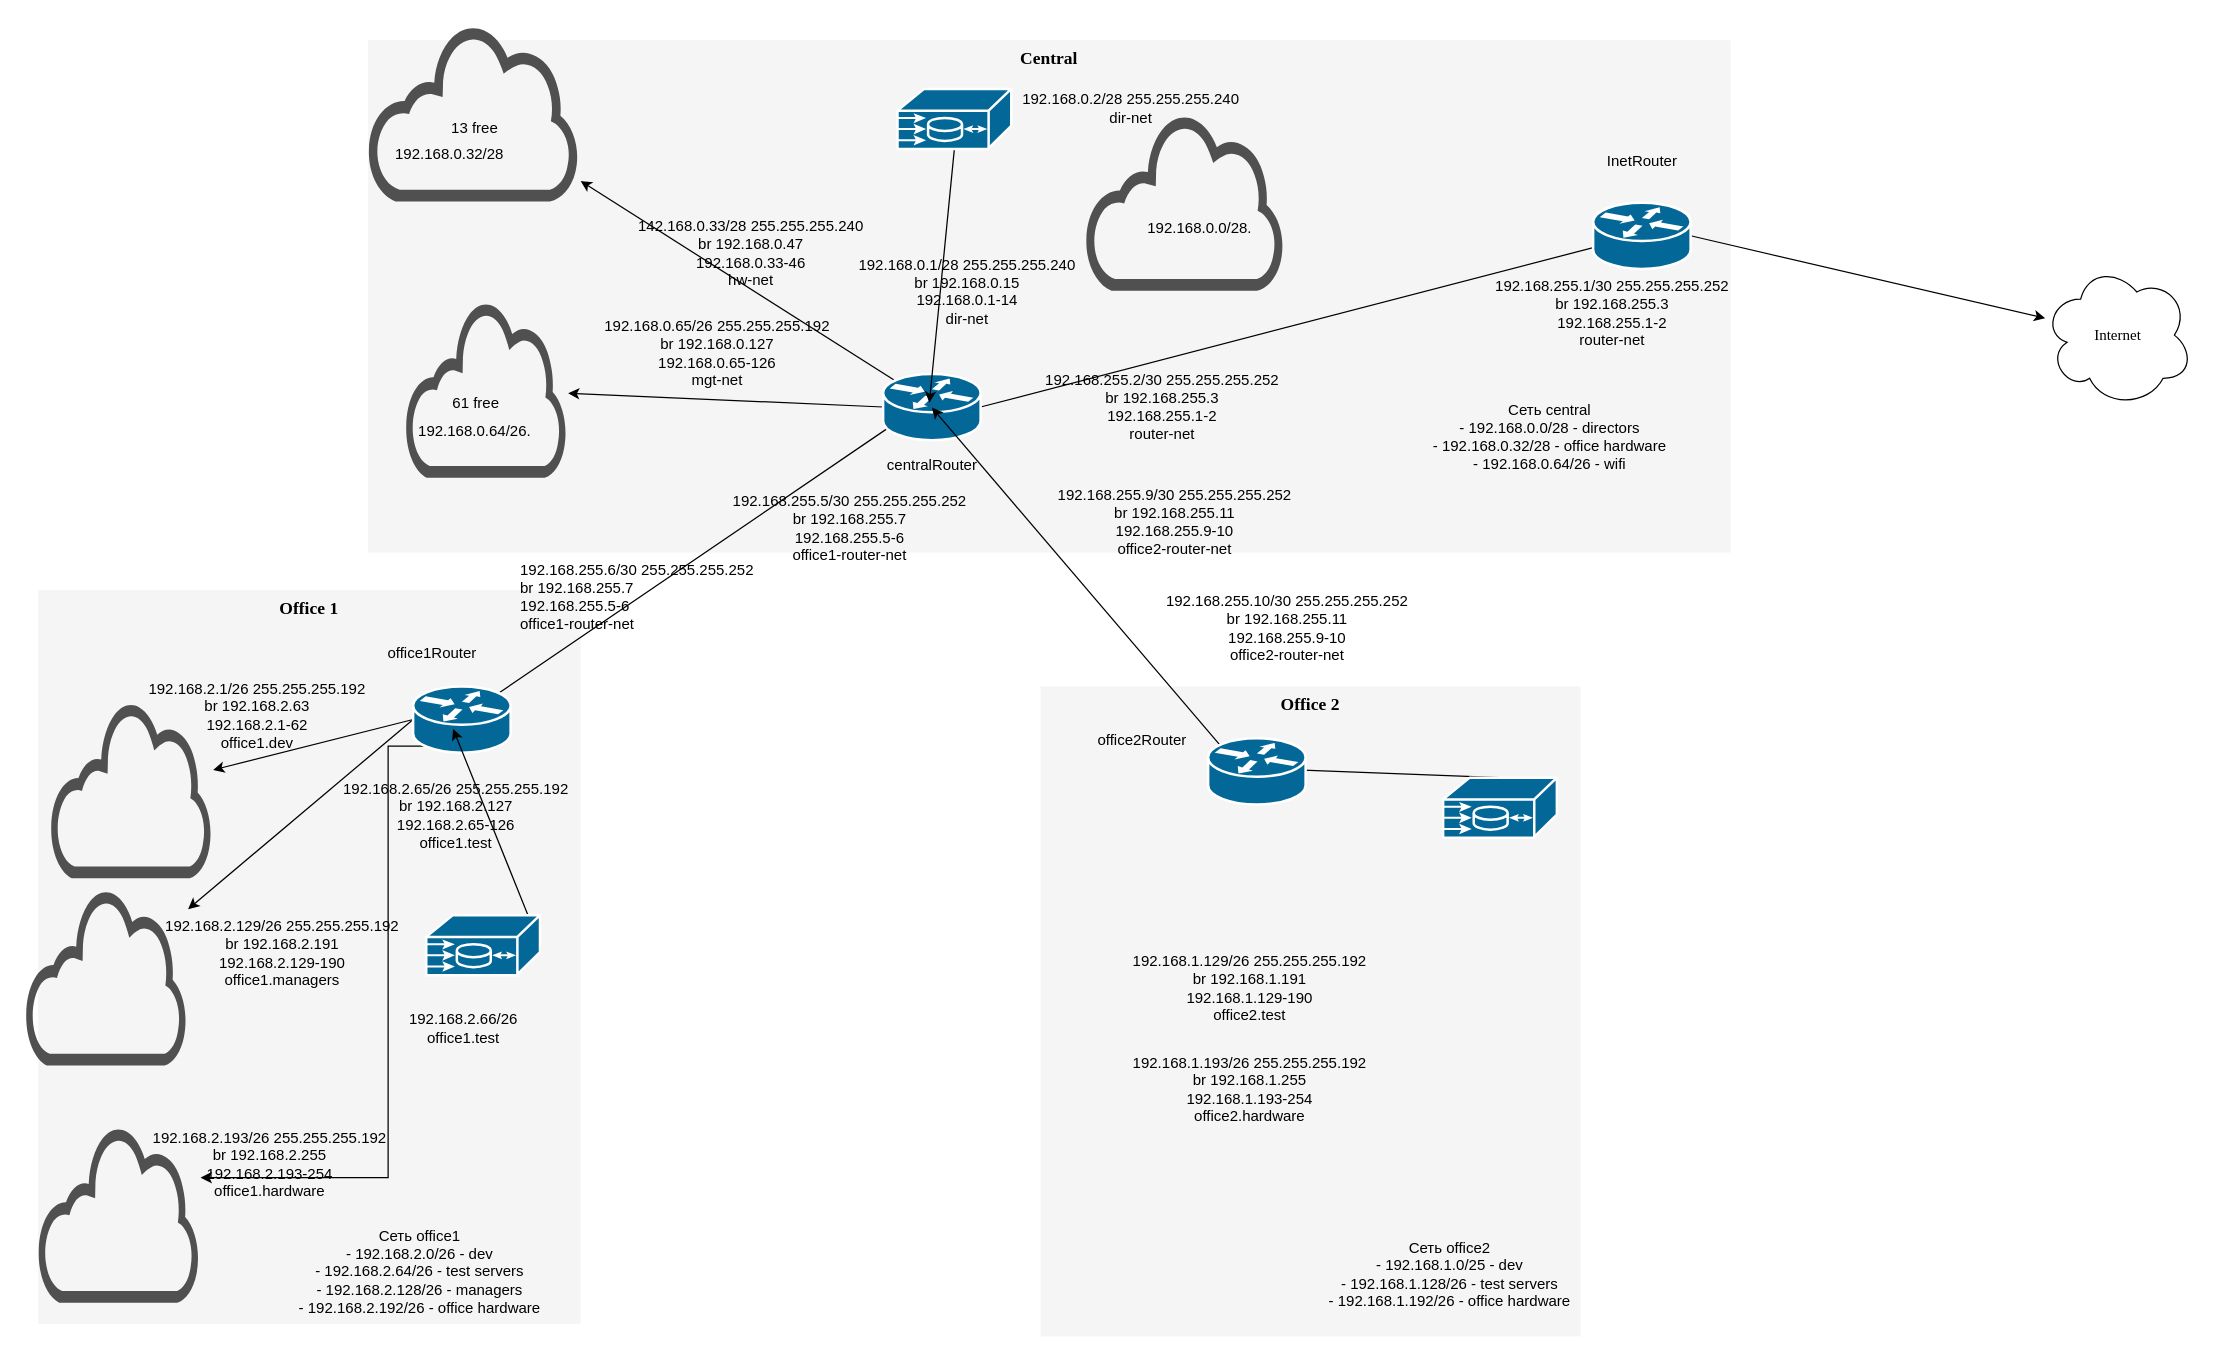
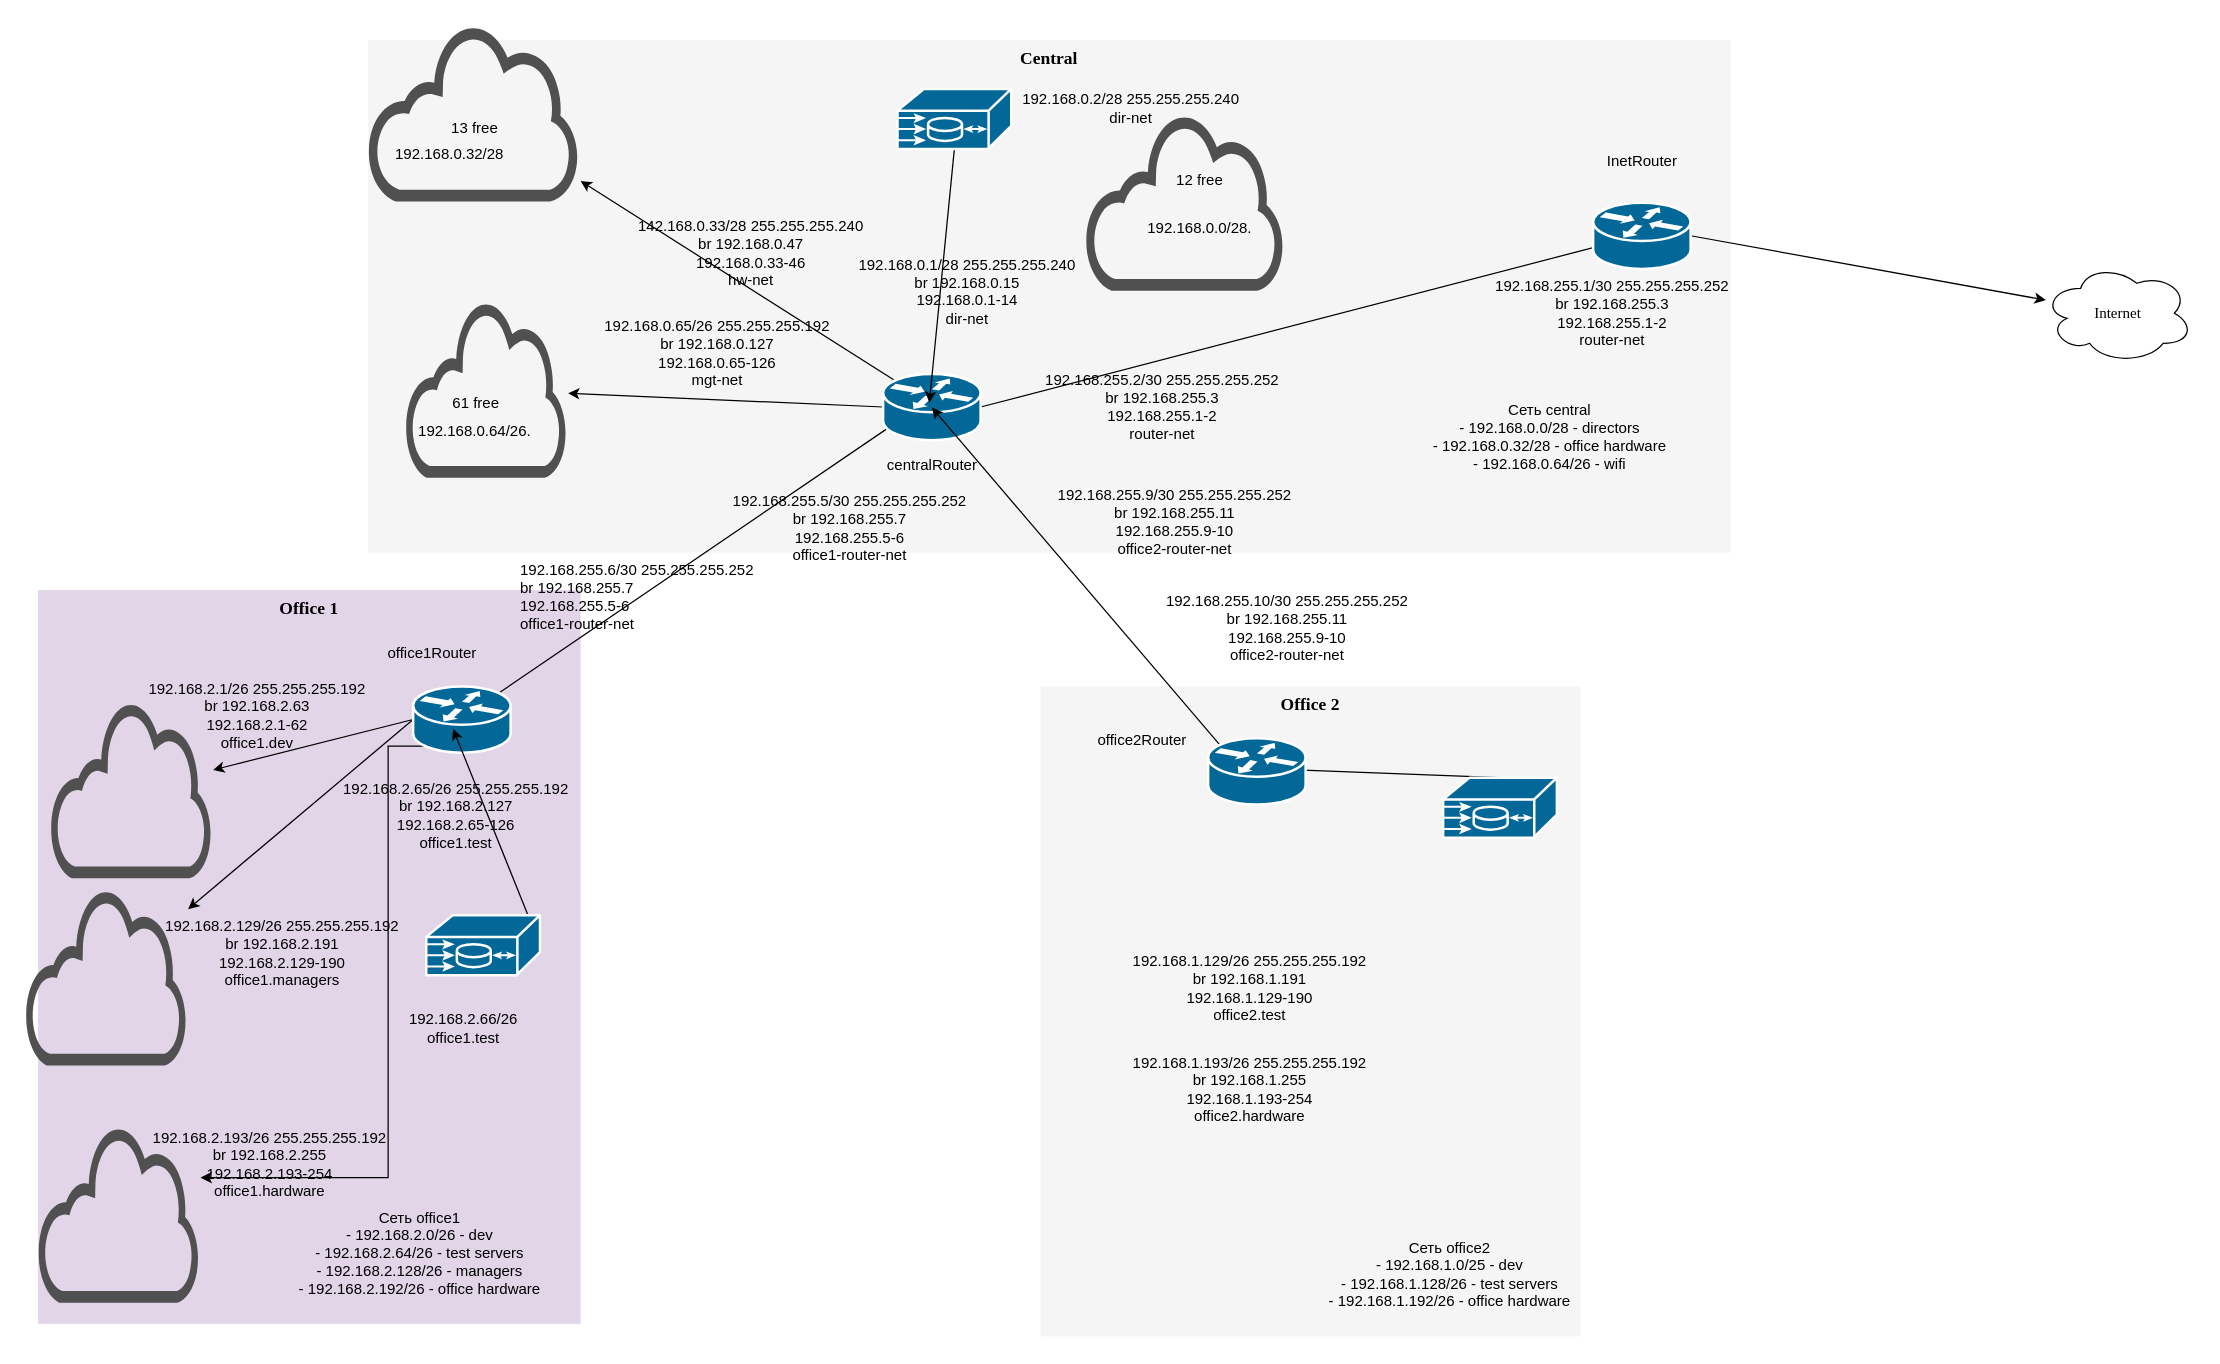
+ <mxCell id="50" value="12 free" style="text;html=1;resizable=0;autosize=1;align=center;verticalAlign=middle;points=[];fillColor=none;strokeColor=none;rounded=0;" vertex="1" parent="1"><mxGeometry x="934" y="134.25" width="50" height="20" as="geometry" /></mxCell>
- <mxCell id="5" value="Internet" style="ellipse;shape=cloud;whiteSpace=wrap;html=1;rounded=0;shadow=0;comic=0;strokeWidth=1;fontFamily=Verdana;fontSize=12;" parent="1" vertex="1"><mxGeometry x="1634" y="210" width="120" height="115" as="geometry" /></mxCell>
+ <mxCell id="5" value="Internet" style="ellipse;shape=cloud;whiteSpace=wrap;html=1;rounded=0;shadow=0;comic=0;strokeWidth=1;fontFamily=Verdana;fontSize=12;" parent="1" vertex="1"><mxGeometry x="1634" y="210" width="120" height="80" as="geometry" /></mxCell>
- <mxCell id="4" value="Office 1 " style="whiteSpace=wrap;html=1;rounded=0;shadow=0;comic=0;strokeWidth=1;fontFamily=Verdana;fontSize=14;fillColor=#f5f5f5;strokeColor=none;fontStyle=1;verticalAlign=top;" parent="1" vertex="1"><mxGeometry x="30" y="471.5" width="434" height="587" as="geometry" /></mxCell>
+ <mxCell id="4" value="Office 1 " style="whiteSpace=wrap;html=1;rounded=0;shadow=0;comic=0;strokeWidth=1;fontFamily=Verdana;fontSize=14;fillColor=#e1d5e7;strokeColor=none;fontStyle=1;verticalAlign=top;" parent="1" vertex="1"><mxGeometry x="30" y="471.5" width="434" height="587" as="geometry" /></mxCell>
- <mxCell id="29" value="Сеть office1&lt;br&gt;- 192.168.2.0/26      - dev&lt;br&gt;- 192.168.2.64/26    - test servers&lt;br&gt;- 192.168.2.128/26  - managers&lt;br&gt;- 192.168.2.192/26  - office hardware" style="text;html=1;resizable=0;autosize=1;align=center;verticalAlign=middle;points=[];fillColor=none;strokeColor=none;rounded=0;" parent="1" vertex="1"><mxGeometry x="230" y="976.5" width="210" height="80" as="geometry" /></mxCell>
+ <mxCell id="29" value="Сеть office1&lt;br&gt;- 192.168.2.0/26      - dev&lt;br&gt;- 192.168.2.64/26    - test servers&lt;br&gt;- 192.168.2.128/26  - managers&lt;br&gt;- 192.168.2.192/26  - office hardware" style="text;html=1;resizable=0;autosize=1;align=center;verticalAlign=middle;points=[];fillColor=none;strokeColor=none;rounded=0;" parent="1" vertex="1"><mxGeometry x="230" y="961.5" width="210" height="80" as="geometry" /></mxCell>
